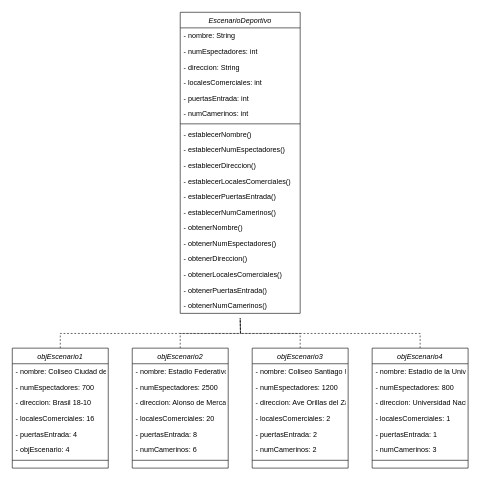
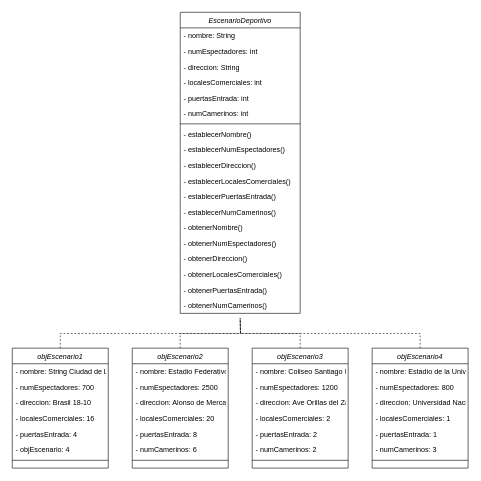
- <mxCell id="51" value="- nombre: Coliseo Ciudad de Loja" style="text;align=left;verticalAlign=top;spacingLeft=4;spacingRight=4;overflow=hidden;rotatable=0;points=[[0,0.5],[1,0.5]];portConstraint=eastwest;" vertex="1" parent="50"><mxGeometry y="26" width="160" height="26" as="geometry" /></mxCell>
+ <mxCell id="51" value="- nombre: String Ciudad de Loja" style="text;align=left;verticalAlign=top;spacingLeft=4;spacingRight=4;overflow=hidden;rotatable=0;points=[[0,0.5],[1,0.5]];portConstraint=eastwest;" vertex="1" parent="50"><mxGeometry y="26" width="160" height="26" as="geometry" /></mxCell>
